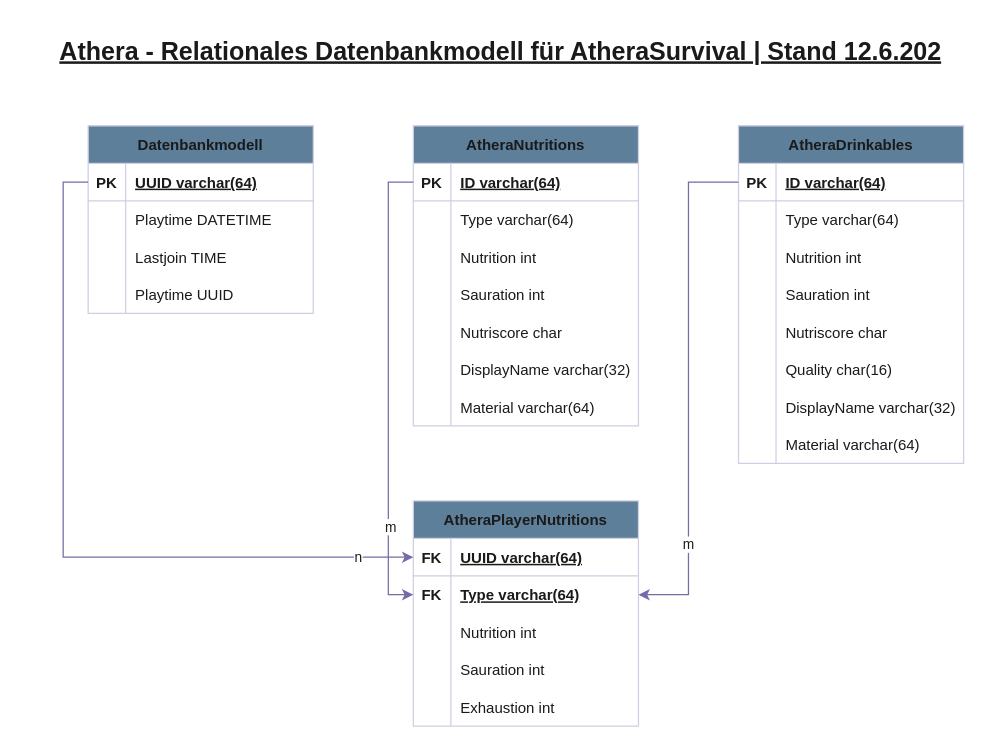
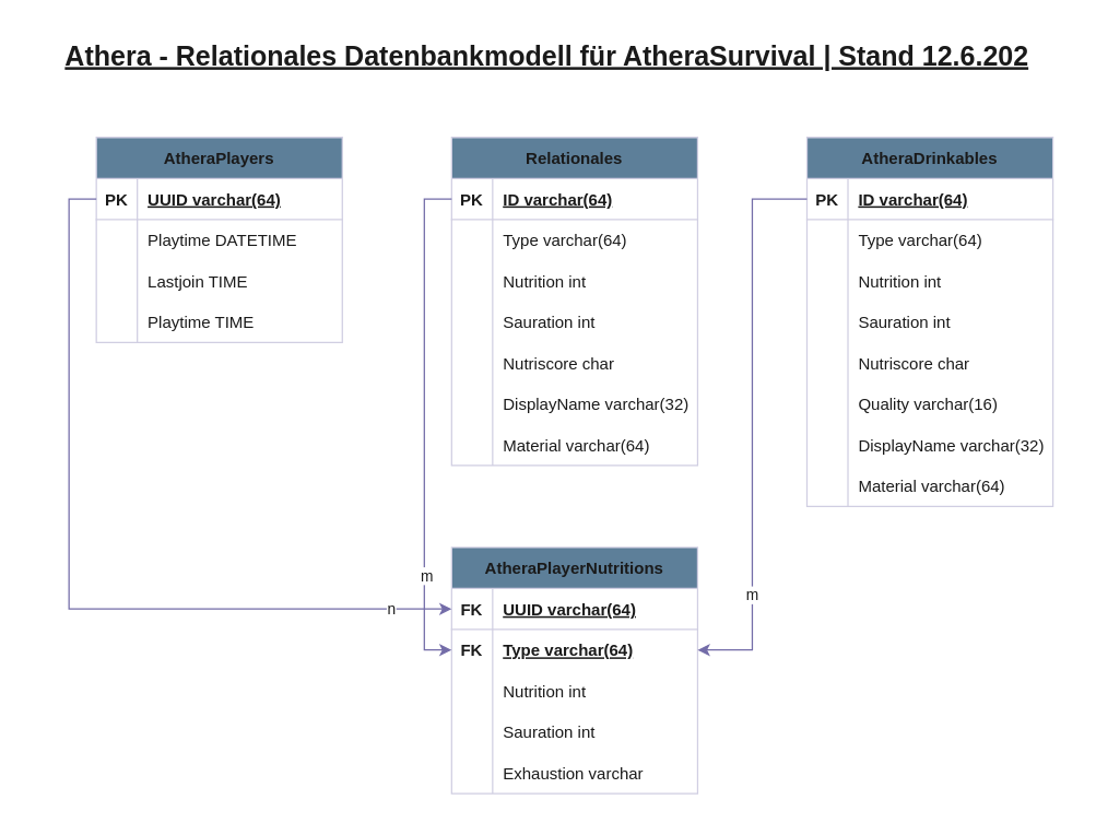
- <mxCell id="2" value="Datenbankmodell" style="shape=table;startSize=30;container=1;collapsible=1;childLayout=tableLayout;fixedRows=1;rowLines=0;fontStyle=1;align=center;resizeLast=1;fillColor=#5D7F99;strokeColor=#D0CEE2;fontColor=#1A1A1A;rounded=0;" vertex="1" parent="1"><mxGeometry x="70" y="100" width="180" height="150" as="geometry"><mxRectangle x="90" y="120" width="110" height="30" as="alternateBounds" /></mxGeometry></mxCell>
+ <mxCell id="2" value="AtheraPlayers" style="shape=table;startSize=30;container=1;collapsible=1;childLayout=tableLayout;fixedRows=1;rowLines=0;fontStyle=1;align=center;resizeLast=1;fillColor=#5D7F99;strokeColor=#D0CEE2;fontColor=#1A1A1A;rounded=0;" vertex="1" parent="1"><mxGeometry x="70" y="100" width="180" height="150" as="geometry"><mxRectangle x="90" y="120" width="110" height="30" as="alternateBounds" /></mxGeometry></mxCell>
- <mxCell id="15" value="AtheraNutritions" style="shape=table;startSize=30;container=1;collapsible=1;childLayout=tableLayout;fixedRows=1;rowLines=0;fontStyle=1;align=center;resizeLast=1;fillColor=#5D7F99;strokeColor=#D0CEE2;fontColor=#1A1A1A;rounded=0;" vertex="1" parent="1"><mxGeometry x="330" y="100" width="180" height="240" as="geometry"><mxRectangle x="90" y="120" width="110" height="30" as="alternateBounds" /></mxGeometry></mxCell>
+ <mxCell id="15" value="Relationales" style="shape=table;startSize=30;container=1;collapsible=1;childLayout=tableLayout;fixedRows=1;rowLines=0;fontStyle=1;align=center;resizeLast=1;fillColor=#5D7F99;strokeColor=#D0CEE2;fontColor=#1A1A1A;rounded=0;" vertex="1" parent="1"><mxGeometry x="330" y="100" width="180" height="240" as="geometry"><mxRectangle x="90" y="120" width="110" height="30" as="alternateBounds" /></mxGeometry></mxCell>
- <mxCell id="14" value="Playtime UUID" style="shape=partialRectangle;connectable=0;fillColor=none;top=0;left=0;bottom=0;right=0;align=left;spacingLeft=6;overflow=hidden;strokeColor=#D0CEE2;fontColor=#1A1A1A;rounded=0;" vertex="1" parent="12"><mxGeometry x="30" width="150" height="30" as="geometry"><mxRectangle width="150" height="30" as="alternateBounds" /></mxGeometry></mxCell>
+ <mxCell id="14" value="Playtime TIME" style="shape=partialRectangle;connectable=0;fillColor=none;top=0;left=0;bottom=0;right=0;align=left;spacingLeft=6;overflow=hidden;strokeColor=#D0CEE2;fontColor=#1A1A1A;rounded=0;" vertex="1" parent="12"><mxGeometry x="30" width="150" height="30" as="geometry"><mxRectangle width="150" height="30" as="alternateBounds" /></mxGeometry></mxCell>
- <mxCell id="73" value="Quality char(16)" style="shape=partialRectangle;connectable=0;fillColor=none;top=0;left=0;bottom=0;right=0;align=left;spacingLeft=6;overflow=hidden;strokeColor=#D0CEE2;fontColor=#1A1A1A;rounded=0;" vertex="1" parent="71"><mxGeometry x="30" width="150" height="30" as="geometry"><mxRectangle width="150" height="30" as="alternateBounds" /></mxGeometry></mxCell>
+ <mxCell id="73" value="Quality varchar(16)" style="shape=partialRectangle;connectable=0;fillColor=none;top=0;left=0;bottom=0;right=0;align=left;spacingLeft=6;overflow=hidden;strokeColor=#D0CEE2;fontColor=#1A1A1A;rounded=0;" vertex="1" parent="71"><mxGeometry x="30" width="150" height="30" as="geometry"><mxRectangle width="150" height="30" as="alternateBounds" /></mxGeometry></mxCell>
- <mxCell id="52" value="Exhaustion int" style="shape=partialRectangle;connectable=0;fillColor=none;top=0;left=0;bottom=0;right=0;align=left;spacingLeft=6;overflow=hidden;strokeColor=#D0CEE2;fontColor=#1A1A1A;rounded=0;" vertex="1" parent="50"><mxGeometry x="30" width="150" height="30" as="geometry"><mxRectangle width="150" height="30" as="alternateBounds" /></mxGeometry></mxCell>
+ <mxCell id="52" value="Exhaustion varchar" style="shape=partialRectangle;connectable=0;fillColor=none;top=0;left=0;bottom=0;right=0;align=left;spacingLeft=6;overflow=hidden;strokeColor=#D0CEE2;fontColor=#1A1A1A;rounded=0;" vertex="1" parent="50"><mxGeometry x="30" width="150" height="30" as="geometry"><mxRectangle width="150" height="30" as="alternateBounds" /></mxGeometry></mxCell>
